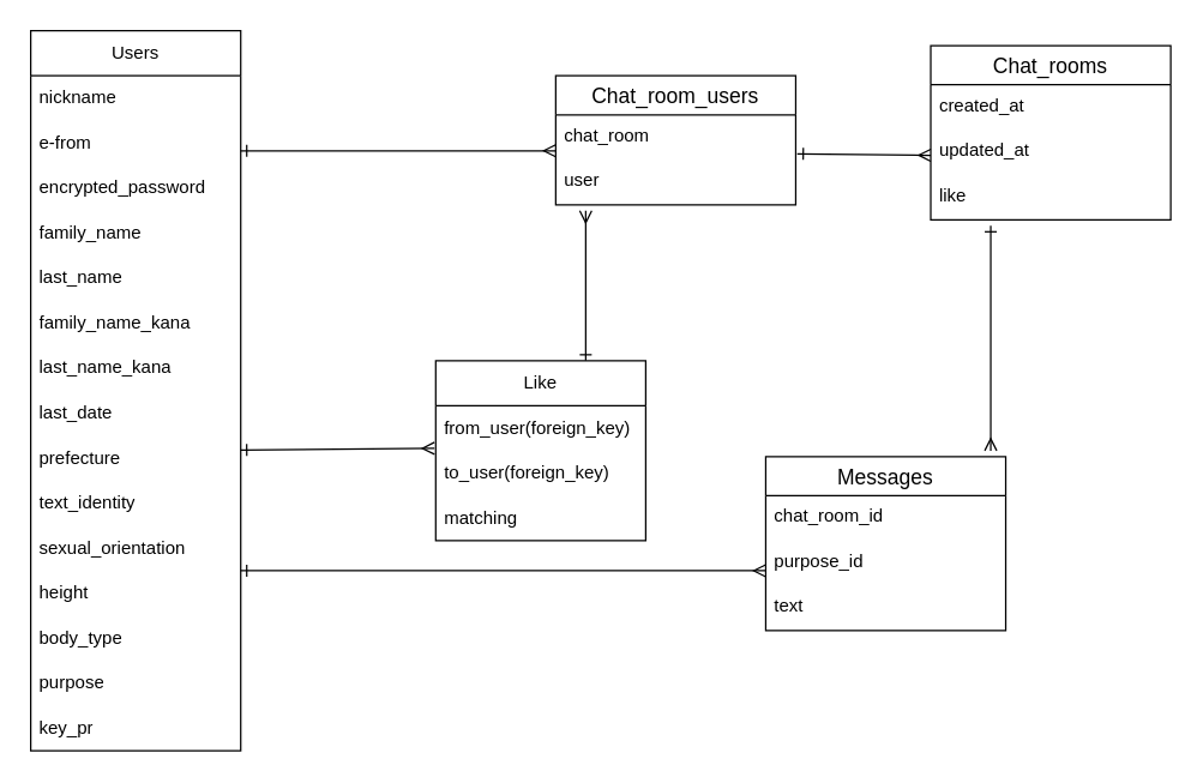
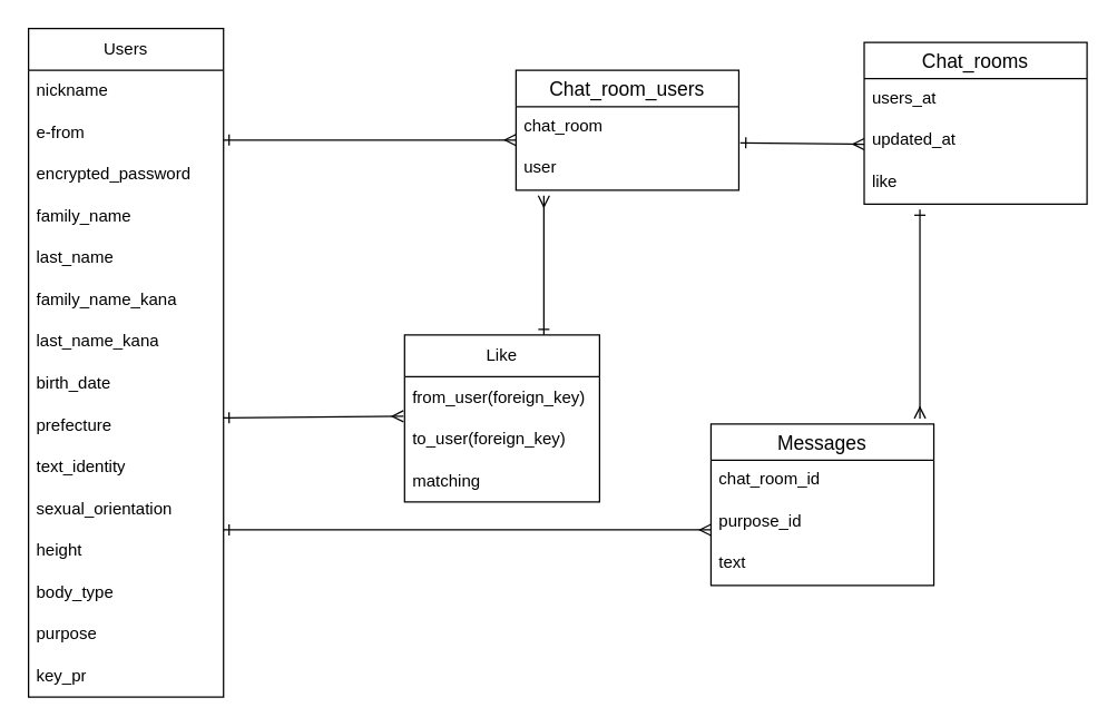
- <mxCell id="26" value="created_at" style="text;strokeColor=none;fillColor=none;spacingLeft=4;spacingRight=4;overflow=hidden;rotatable=0;points=[[0,0.5],[1,0.5]];portConstraint=eastwest;fontSize=12;fontFamily=Helvetica;" vertex="1" parent="25"><mxGeometry y="26" width="160" height="30" as="geometry" /></mxCell>
+ <mxCell id="26" value="users_at" style="text;strokeColor=none;fillColor=none;spacingLeft=4;spacingRight=4;overflow=hidden;rotatable=0;points=[[0,0.5],[1,0.5]];portConstraint=eastwest;fontSize=12;fontFamily=Helvetica;" vertex="1" parent="25"><mxGeometry y="26" width="160" height="30" as="geometry" /></mxCell>
- <mxCell id="10" value="last_date" style="text;strokeColor=none;fillColor=none;align=left;verticalAlign=middle;spacingLeft=4;spacingRight=4;overflow=hidden;points=[[0,0.5],[1,0.5]];portConstraint=eastwest;rotatable=0;whiteSpace=wrap;html=1;" parent="2" vertex="1"><mxGeometry y="240" width="140" height="30" as="geometry" /></mxCell>
+ <mxCell id="10" value="birth_date" style="text;strokeColor=none;fillColor=none;align=left;verticalAlign=middle;spacingLeft=4;spacingRight=4;overflow=hidden;points=[[0,0.5],[1,0.5]];portConstraint=eastwest;rotatable=0;whiteSpace=wrap;html=1;" parent="2" vertex="1"><mxGeometry y="240" width="140" height="30" as="geometry" /></mxCell>
